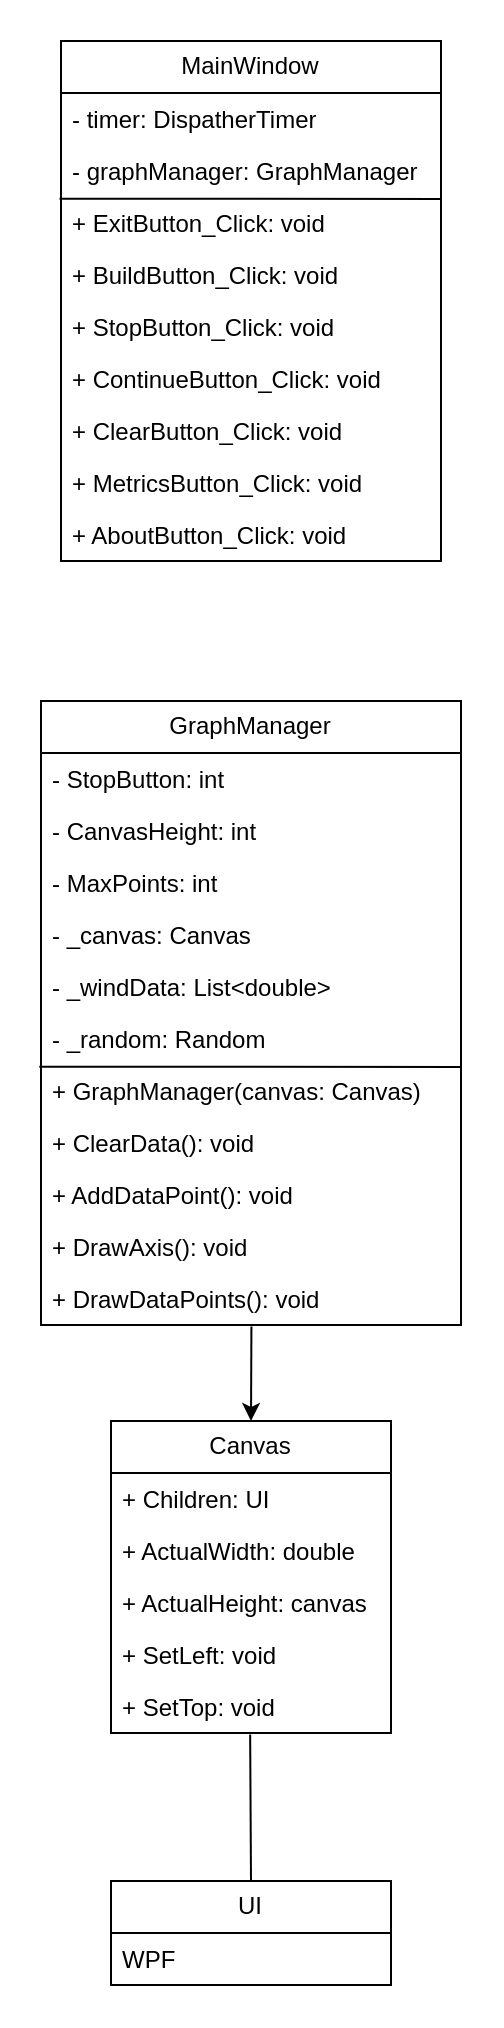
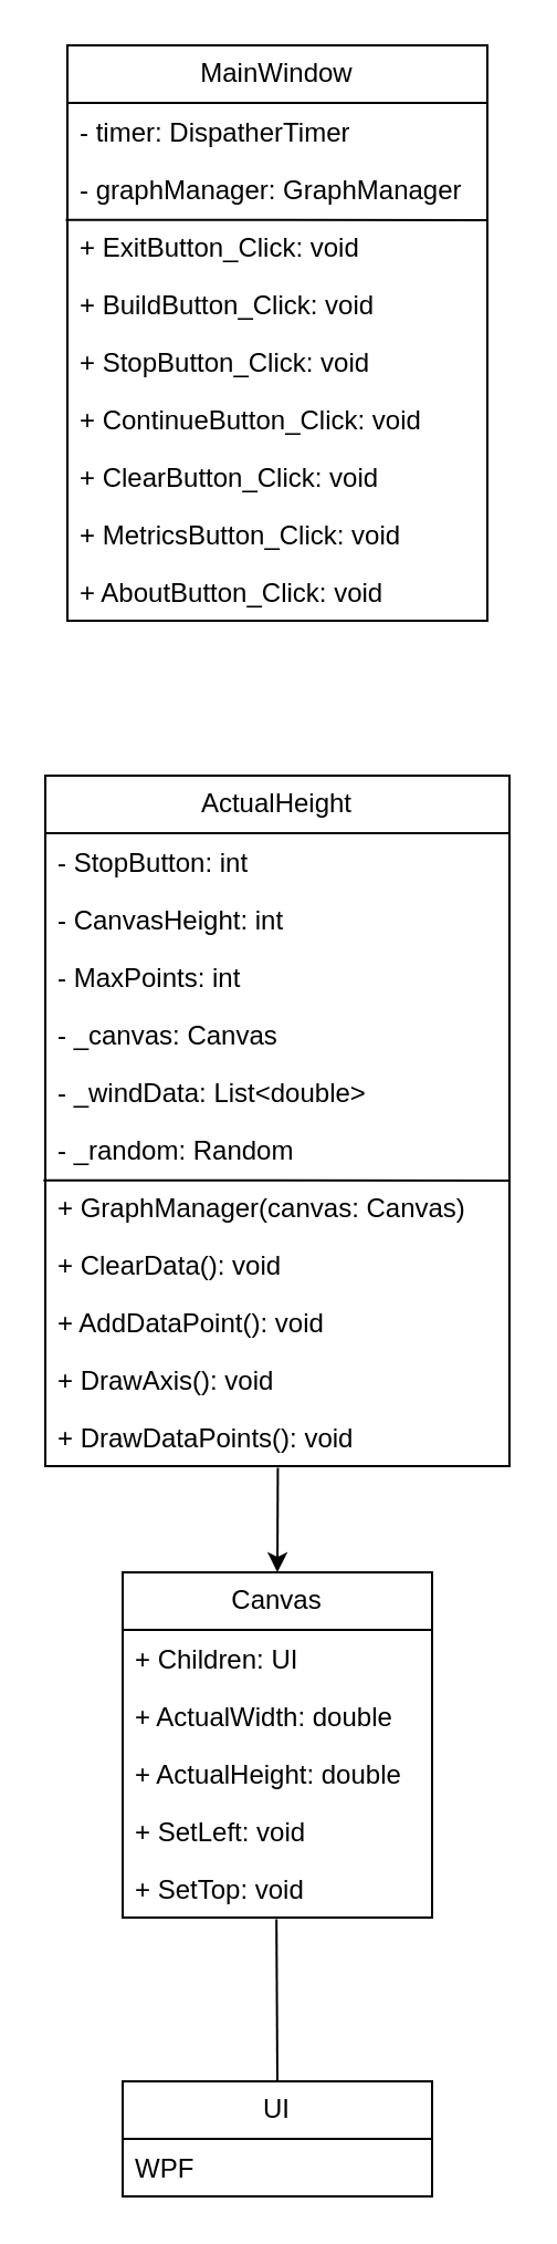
- <mxCell id="13" value="GraphManager" style="swimlane;fontStyle=0;childLayout=stackLayout;horizontal=1;startSize=26;fillColor=none;horizontalStack=0;resizeParent=1;resizeParentMax=0;resizeLast=0;collapsible=1;marginBottom=0;whiteSpace=wrap;html=1;" parent="1" vertex="1"><mxGeometry x="20" y="350" width="210" height="312" as="geometry"><mxRectangle x="330" y="210" width="70" height="30" as="alternateBounds" /></mxGeometry></mxCell>
+ <mxCell id="13" value="ActualHeight" style="swimlane;fontStyle=0;childLayout=stackLayout;horizontal=1;startSize=26;fillColor=none;horizontalStack=0;resizeParent=1;resizeParentMax=0;resizeLast=0;collapsible=1;marginBottom=0;whiteSpace=wrap;html=1;" parent="1" vertex="1"><mxGeometry x="20" y="350" width="210" height="312" as="geometry"><mxRectangle x="330" y="210" width="70" height="30" as="alternateBounds" /></mxGeometry></mxCell>
- <mxCell id="29" value="+ ActualHeight: canvas" style="text;strokeColor=none;fillColor=none;align=left;verticalAlign=top;spacingLeft=4;spacingRight=4;overflow=hidden;rotatable=0;points=[[0,0.5],[1,0.5]];portConstraint=eastwest;whiteSpace=wrap;html=1;" parent="26" vertex="1"><mxGeometry y="78" width="140" height="26" as="geometry" /></mxCell>
+ <mxCell id="29" value="+ ActualHeight: double" style="text;strokeColor=none;fillColor=none;align=left;verticalAlign=top;spacingLeft=4;spacingRight=4;overflow=hidden;rotatable=0;points=[[0,0.5],[1,0.5]];portConstraint=eastwest;whiteSpace=wrap;html=1;" parent="26" vertex="1"><mxGeometry y="78" width="140" height="26" as="geometry" /></mxCell>
